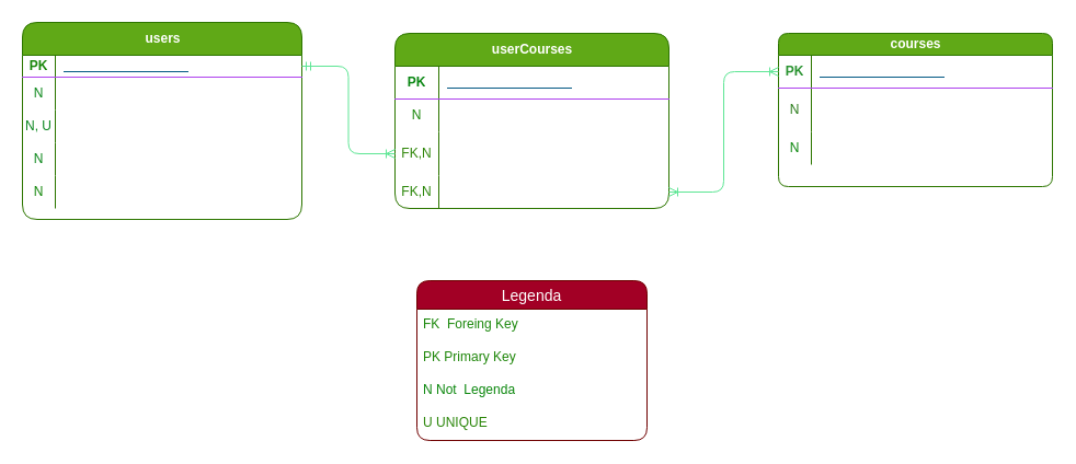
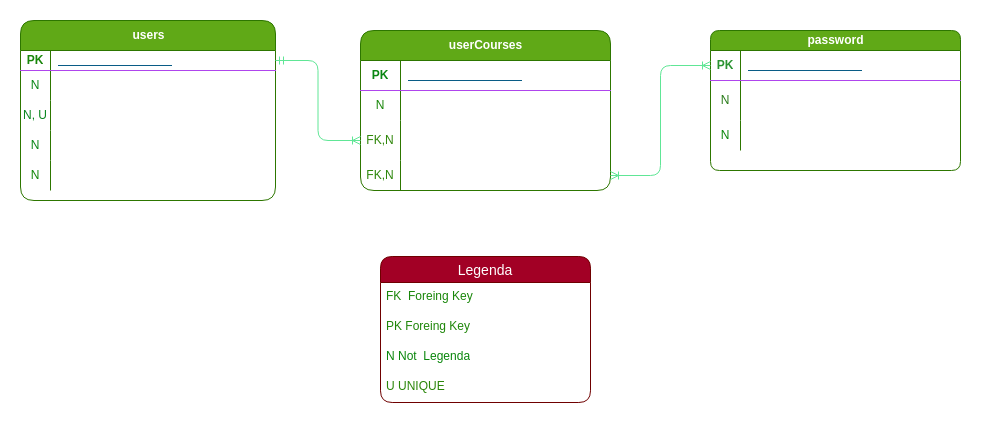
- <mxCell id="18" value="courses" style="shape=table;startSize=20;container=1;collapsible=1;childLayout=tableLayout;fixedRows=1;rowLines=0;fontStyle=1;align=center;resizeLast=1;html=1;labelBackgroundColor=none;fillColor=#60a917;strokeColor=#2D7600;fontColor=#ffffff;rounded=1;" vertex="1" parent="1"><mxGeometry x="710" y="30" width="250" height="140" as="geometry" /></mxCell>
+ <mxCell id="18" value="password" style="shape=table;startSize=20;container=1;collapsible=1;childLayout=tableLayout;fixedRows=1;rowLines=0;fontStyle=1;align=center;resizeLast=1;html=1;labelBackgroundColor=none;fillColor=#60a917;strokeColor=#2D7600;fontColor=#ffffff;rounded=1;" vertex="1" parent="1"><mxGeometry x="710" y="30" width="250" height="140" as="geometry" /></mxCell>
- <mxCell id="45" value="&lt;font color=&quot;#1e8609&quot;&gt;PK Primary Key&lt;/font&gt;" style="text;strokeColor=none;fillColor=none;spacingLeft=4;spacingRight=4;overflow=hidden;rotatable=0;points=[[0,0.5],[1,0.5]];portConstraint=eastwest;fontSize=12;whiteSpace=wrap;html=1;labelBackgroundColor=none;fontColor=#095C86;rounded=1;" vertex="1" parent="43"><mxGeometry y="56" width="210" height="30" as="geometry" /></mxCell>
+ <mxCell id="45" value="&lt;font color=&quot;#1e8609&quot;&gt;PK Foreing Key&lt;/font&gt;" style="text;strokeColor=none;fillColor=none;spacingLeft=4;spacingRight=4;overflow=hidden;rotatable=0;points=[[0,0.5],[1,0.5]];portConstraint=eastwest;fontSize=12;whiteSpace=wrap;html=1;labelBackgroundColor=none;fontColor=#095C86;rounded=1;" vertex="1" parent="43"><mxGeometry y="56" width="210" height="30" as="geometry" /></mxCell>
